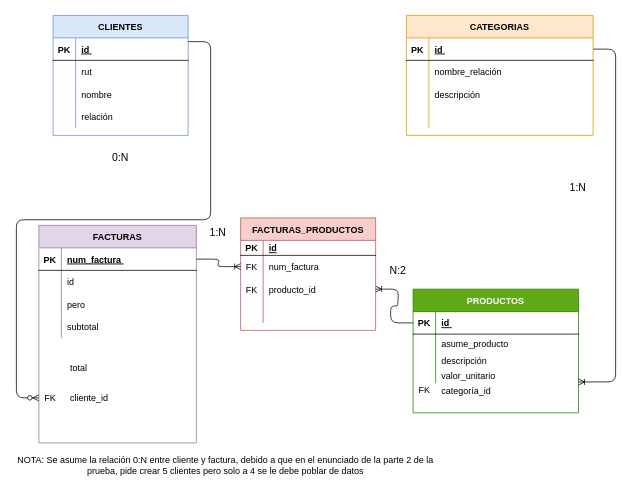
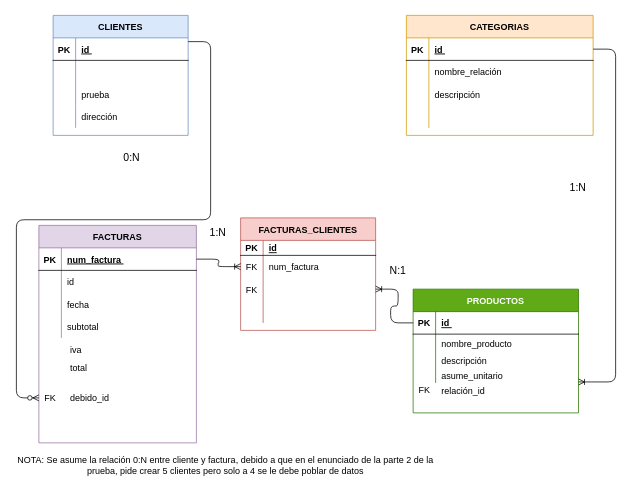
- <mxCell id="8" value="rut " style="shape=partialRectangle;connectable=0;fillColor=none;top=0;left=0;bottom=0;right=0;align=left;spacingLeft=6;overflow=hidden;" parent="6" vertex="1"><mxGeometry x="30" width="150" height="30" as="geometry" /></mxCell>
- <mxCell id="11" value="nombre " style="shape=partialRectangle;connectable=0;fillColor=none;top=0;left=0;bottom=0;right=0;align=left;spacingLeft=6;overflow=hidden;" parent="9" vertex="1"><mxGeometry x="30" width="150" height="30" as="geometry" /></mxCell>
+ <mxCell id="11" value="prueba " style="shape=partialRectangle;connectable=0;fillColor=none;top=0;left=0;bottom=0;right=0;align=left;spacingLeft=6;overflow=hidden;" parent="9" vertex="1"><mxGeometry x="30" width="150" height="30" as="geometry" /></mxCell>
- <mxCell id="14" value="relación " style="shape=partialRectangle;connectable=0;fillColor=none;top=0;left=0;bottom=0;right=0;align=left;spacingLeft=6;overflow=hidden;" parent="12" vertex="1"><mxGeometry x="30" width="150" height="30" as="geometry" /></mxCell>
+ <mxCell id="14" value="dirección " style="shape=partialRectangle;connectable=0;fillColor=none;top=0;left=0;bottom=0;right=0;align=left;spacingLeft=6;overflow=hidden;" parent="12" vertex="1"><mxGeometry x="30" width="150" height="30" as="geometry" /></mxCell>
- <mxCell id="57" value="0:N" style="text;html=1;strokeColor=none;fillColor=none;align=center;verticalAlign=middle;whiteSpace=wrap;rounded=0;fontSize=14;" parent="1" vertex="1"><mxGeometry x="140" y="200" width="40" height="20" as="geometry" /></mxCell>
+ <mxCell id="57" value="0:N" style="text;html=1;strokeColor=none;fillColor=none;align=center;verticalAlign=middle;whiteSpace=wrap;rounded=0;fontSize=14;" parent="1" vertex="1"><mxGeometry x="155" y="200" width="40" height="20" as="geometry" /></mxCell>
- <mxCell id="59" value="FACTURAS_PRODUCTOS" style="shape=table;startSize=30;container=1;collapsible=1;childLayout=tableLayout;fixedRows=1;rowLines=0;fontStyle=1;align=center;resizeLast=1;fillColor=#f8cecc;strokeColor=#b85450;" parent="1" vertex="1"><mxGeometry x="320" y="290" width="180" height="150" as="geometry" /></mxCell>
+ <mxCell id="59" value="FACTURAS_CLIENTES" style="shape=table;startSize=30;container=1;collapsible=1;childLayout=tableLayout;fixedRows=1;rowLines=0;fontStyle=1;align=center;resizeLast=1;fillColor=#f8cecc;strokeColor=#b85450;" parent="1" vertex="1"><mxGeometry x="320" y="290" width="180" height="150" as="geometry" /></mxCell>
- <mxCell id="75" value="N:2" style="text;html=1;strokeColor=none;fillColor=none;align=center;verticalAlign=middle;whiteSpace=wrap;rounded=0;fontSize=14;" parent="1" vertex="1"><mxGeometry x="510" y="350" width="40" height="20" as="geometry" /></mxCell>
+ <mxCell id="75" value="N:1" style="text;html=1;strokeColor=none;fillColor=none;align=center;verticalAlign=middle;whiteSpace=wrap;rounded=0;fontSize=14;" parent="1" vertex="1"><mxGeometry x="510" y="350" width="40" height="20" as="geometry" /></mxCell>
- <mxCell id="68" value="producto_id " style="shape=partialRectangle;connectable=0;fillColor=none;top=0;left=0;bottom=0;right=0;align=left;spacingLeft=6;overflow=hidden;" parent="66" vertex="1"><mxGeometry x="30" width="150" height="30" as="geometry" /></mxCell>
- <mxCell id="37" value="pero " style="shape=partialRectangle;connectable=0;fillColor=none;top=0;left=0;bottom=0;right=0;align=left;spacingLeft=6;overflow=hidden;" parent="35" vertex="1"><mxGeometry x="30" width="180" height="30" as="geometry" /></mxCell>
+ <mxCell id="37" value="fecha " style="shape=partialRectangle;connectable=0;fillColor=none;top=0;left=0;bottom=0;right=0;align=left;spacingLeft=6;overflow=hidden;" parent="35" vertex="1"><mxGeometry x="30" width="180" height="30" as="geometry" /></mxCell>
- <mxCell id="21" value="asume_producto " style="shape=partialRectangle;connectable=0;fillColor=none;top=0;left=0;bottom=0;right=0;align=left;spacingLeft=6;overflow=hidden;" parent="19" vertex="1"><mxGeometry x="30" width="190.5" height="25" as="geometry" /></mxCell>
+ <mxCell id="21" value="nombre_producto " style="shape=partialRectangle;connectable=0;fillColor=none;top=0;left=0;bottom=0;right=0;align=left;spacingLeft=6;overflow=hidden;" parent="19" vertex="1"><mxGeometry x="30" width="190.5" height="25" as="geometry" /></mxCell>
+ <mxCell id="54" value="iva " style="shape=partialRectangle;connectable=0;fillColor=none;top=0;left=0;bottom=0;right=0;align=left;spacingLeft=6;overflow=hidden;" parent="1" vertex="1"><mxGeometry x="85" y="450" width="150" height="30" as="geometry" /></mxCell>
- <mxCell id="27" value="valor_unitario " style="shape=partialRectangle;connectable=0;fillColor=none;top=0;left=0;bottom=0;right=0;align=left;spacingLeft=6;overflow=hidden;" parent="25" vertex="1"><mxGeometry x="30" width="190.5" height="20" as="geometry" /></mxCell>
+ <mxCell id="27" value="asume_unitario " style="shape=partialRectangle;connectable=0;fillColor=none;top=0;left=0;bottom=0;right=0;align=left;spacingLeft=6;overflow=hidden;" parent="25" vertex="1"><mxGeometry x="30" width="190.5" height="20" as="geometry" /></mxCell>
- <mxCell id="78" value="categoría_id " style="shape=partialRectangle;connectable=0;fillColor=none;top=0;left=0;bottom=0;right=0;align=left;spacingLeft=6;overflow=hidden;" parent="1" vertex="1"><mxGeometry x="580" y="510" width="141" height="20" as="geometry" /></mxCell>
+ <mxCell id="78" value="relación_id " style="shape=partialRectangle;connectable=0;fillColor=none;top=0;left=0;bottom=0;right=0;align=left;spacingLeft=6;overflow=hidden;" parent="1" vertex="1"><mxGeometry x="580" y="510" width="141" height="20" as="geometry" /></mxCell>
- <mxCell id="76" value="cliente_id " style="shape=partialRectangle;connectable=0;fillColor=none;top=0;left=0;bottom=0;right=0;align=left;spacingLeft=6;overflow=hidden;" parent="1" vertex="1"><mxGeometry x="85" y="520" width="160" height="20" as="geometry" /></mxCell>
+ <mxCell id="76" value="debido_id " style="shape=partialRectangle;connectable=0;fillColor=none;top=0;left=0;bottom=0;right=0;align=left;spacingLeft=6;overflow=hidden;" parent="1" vertex="1"><mxGeometry x="85" y="520" width="160" height="20" as="geometry" /></mxCell>
